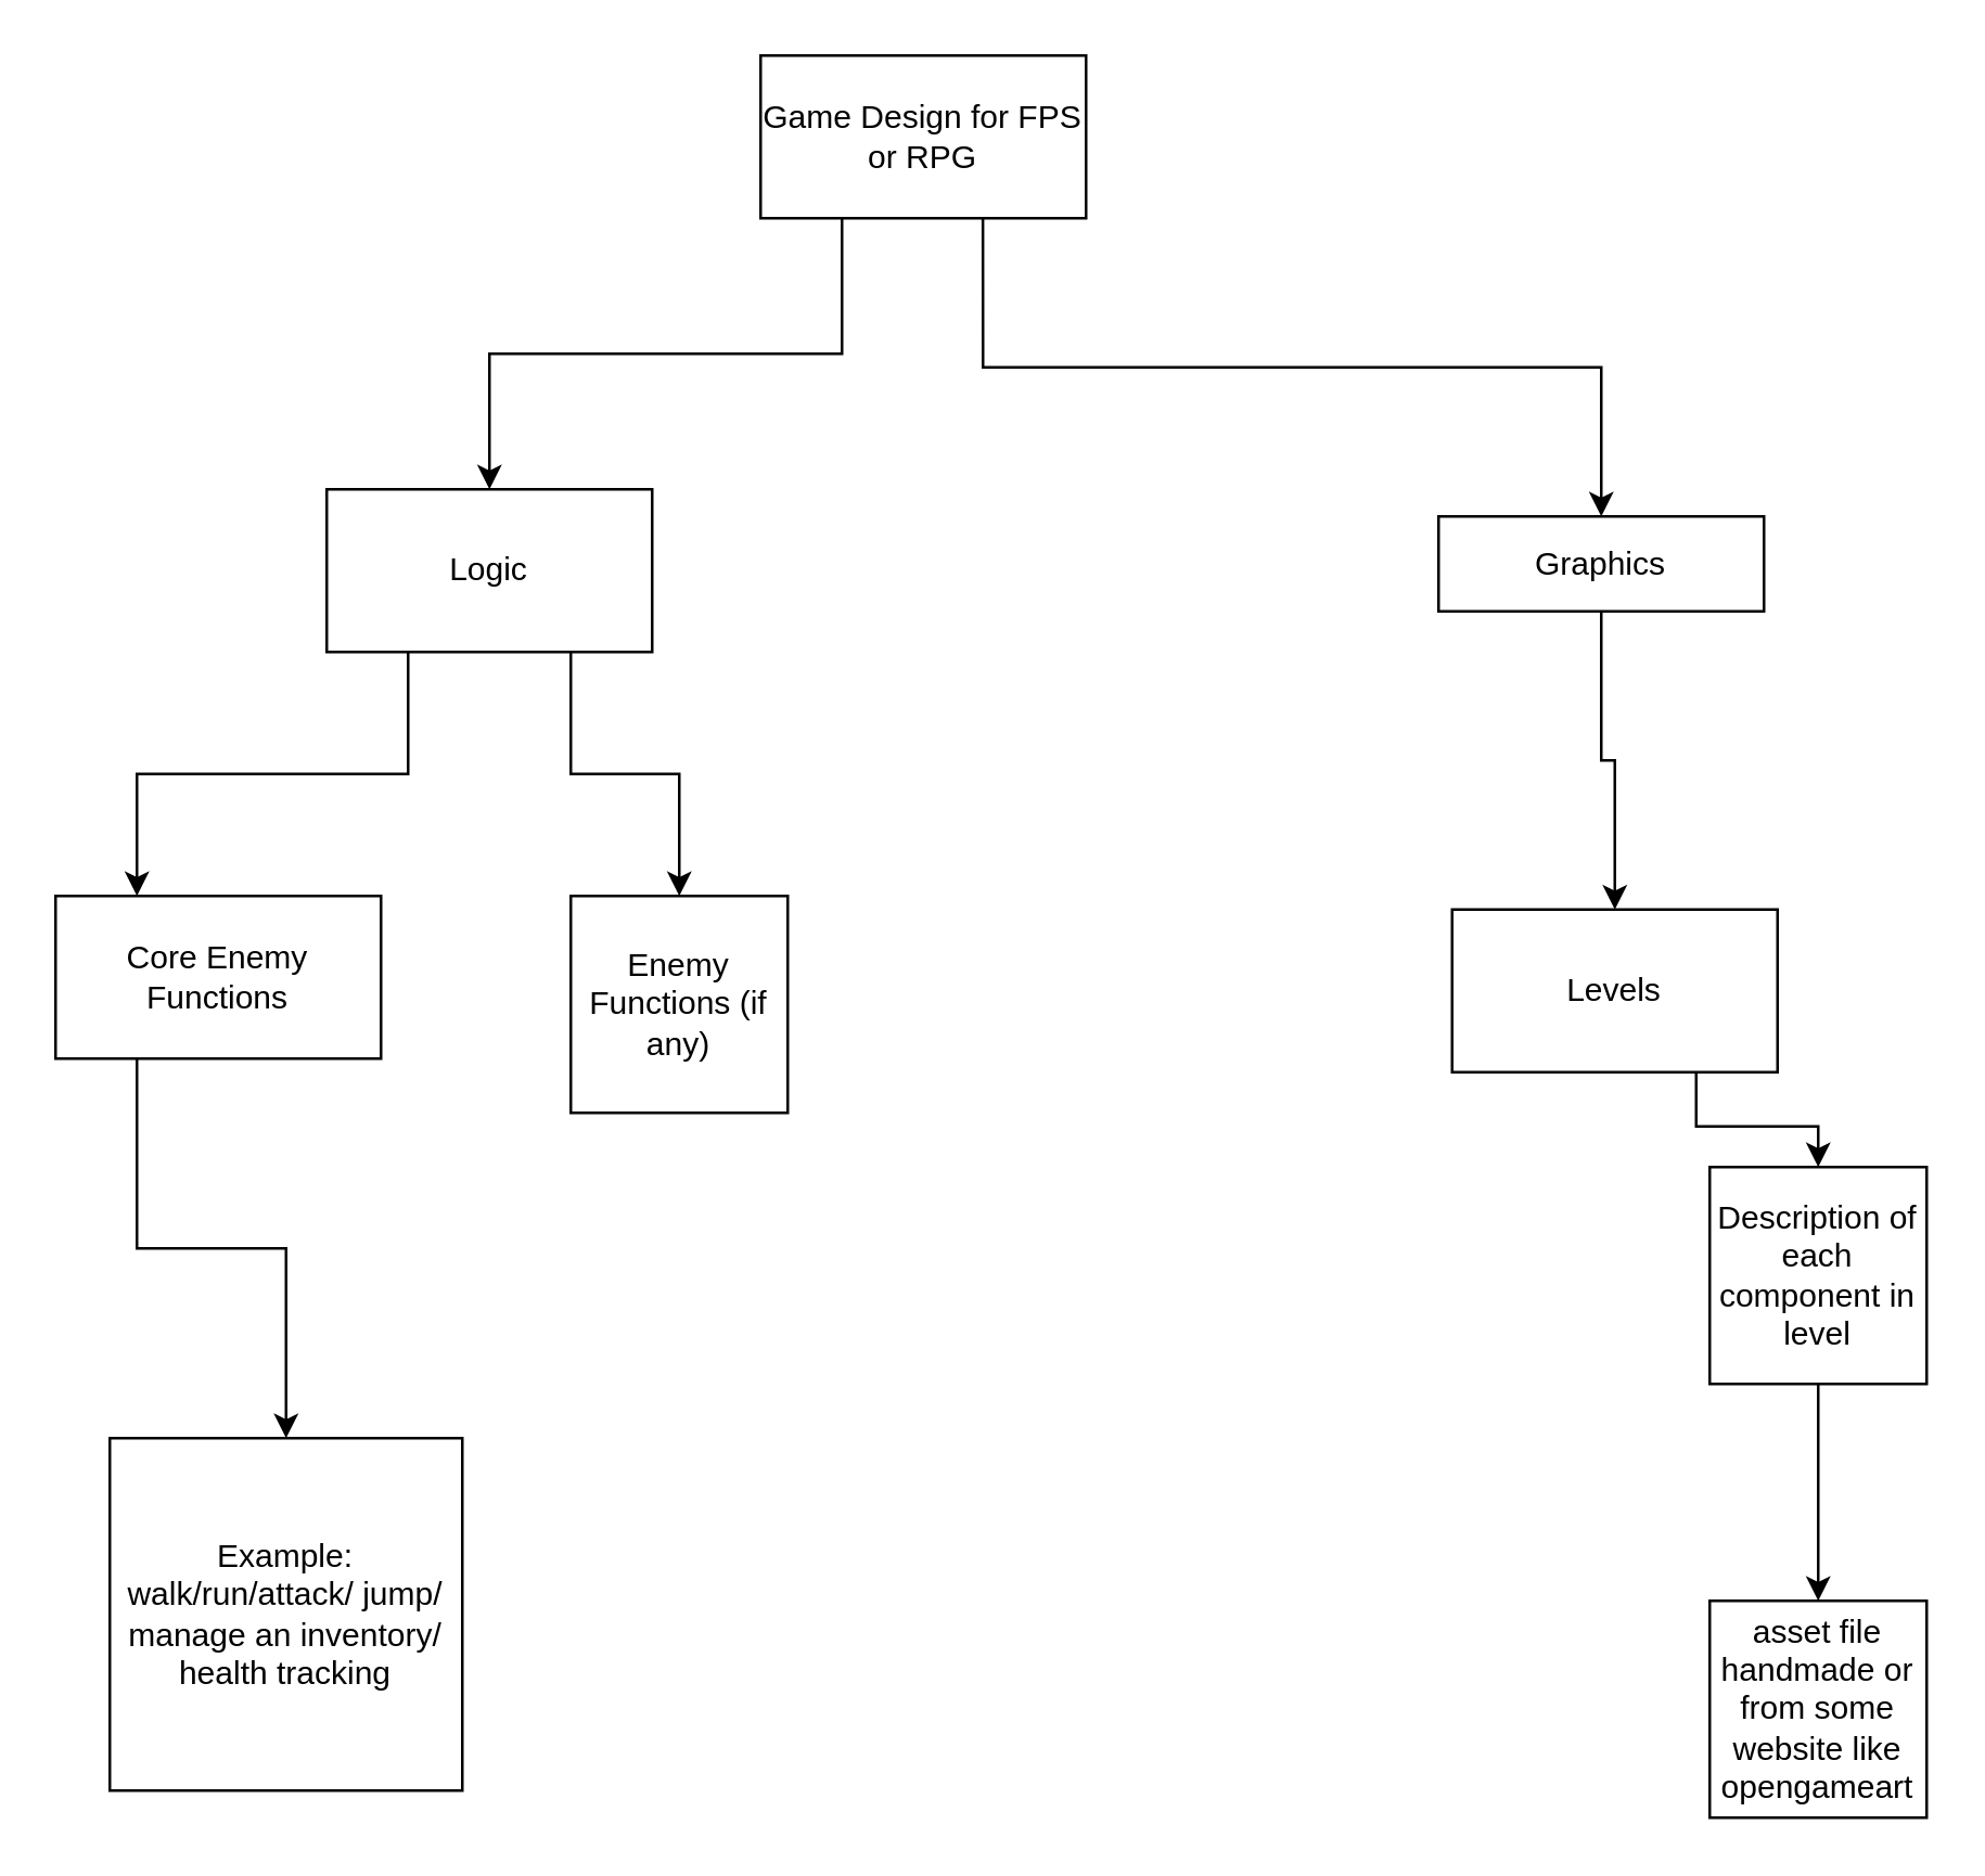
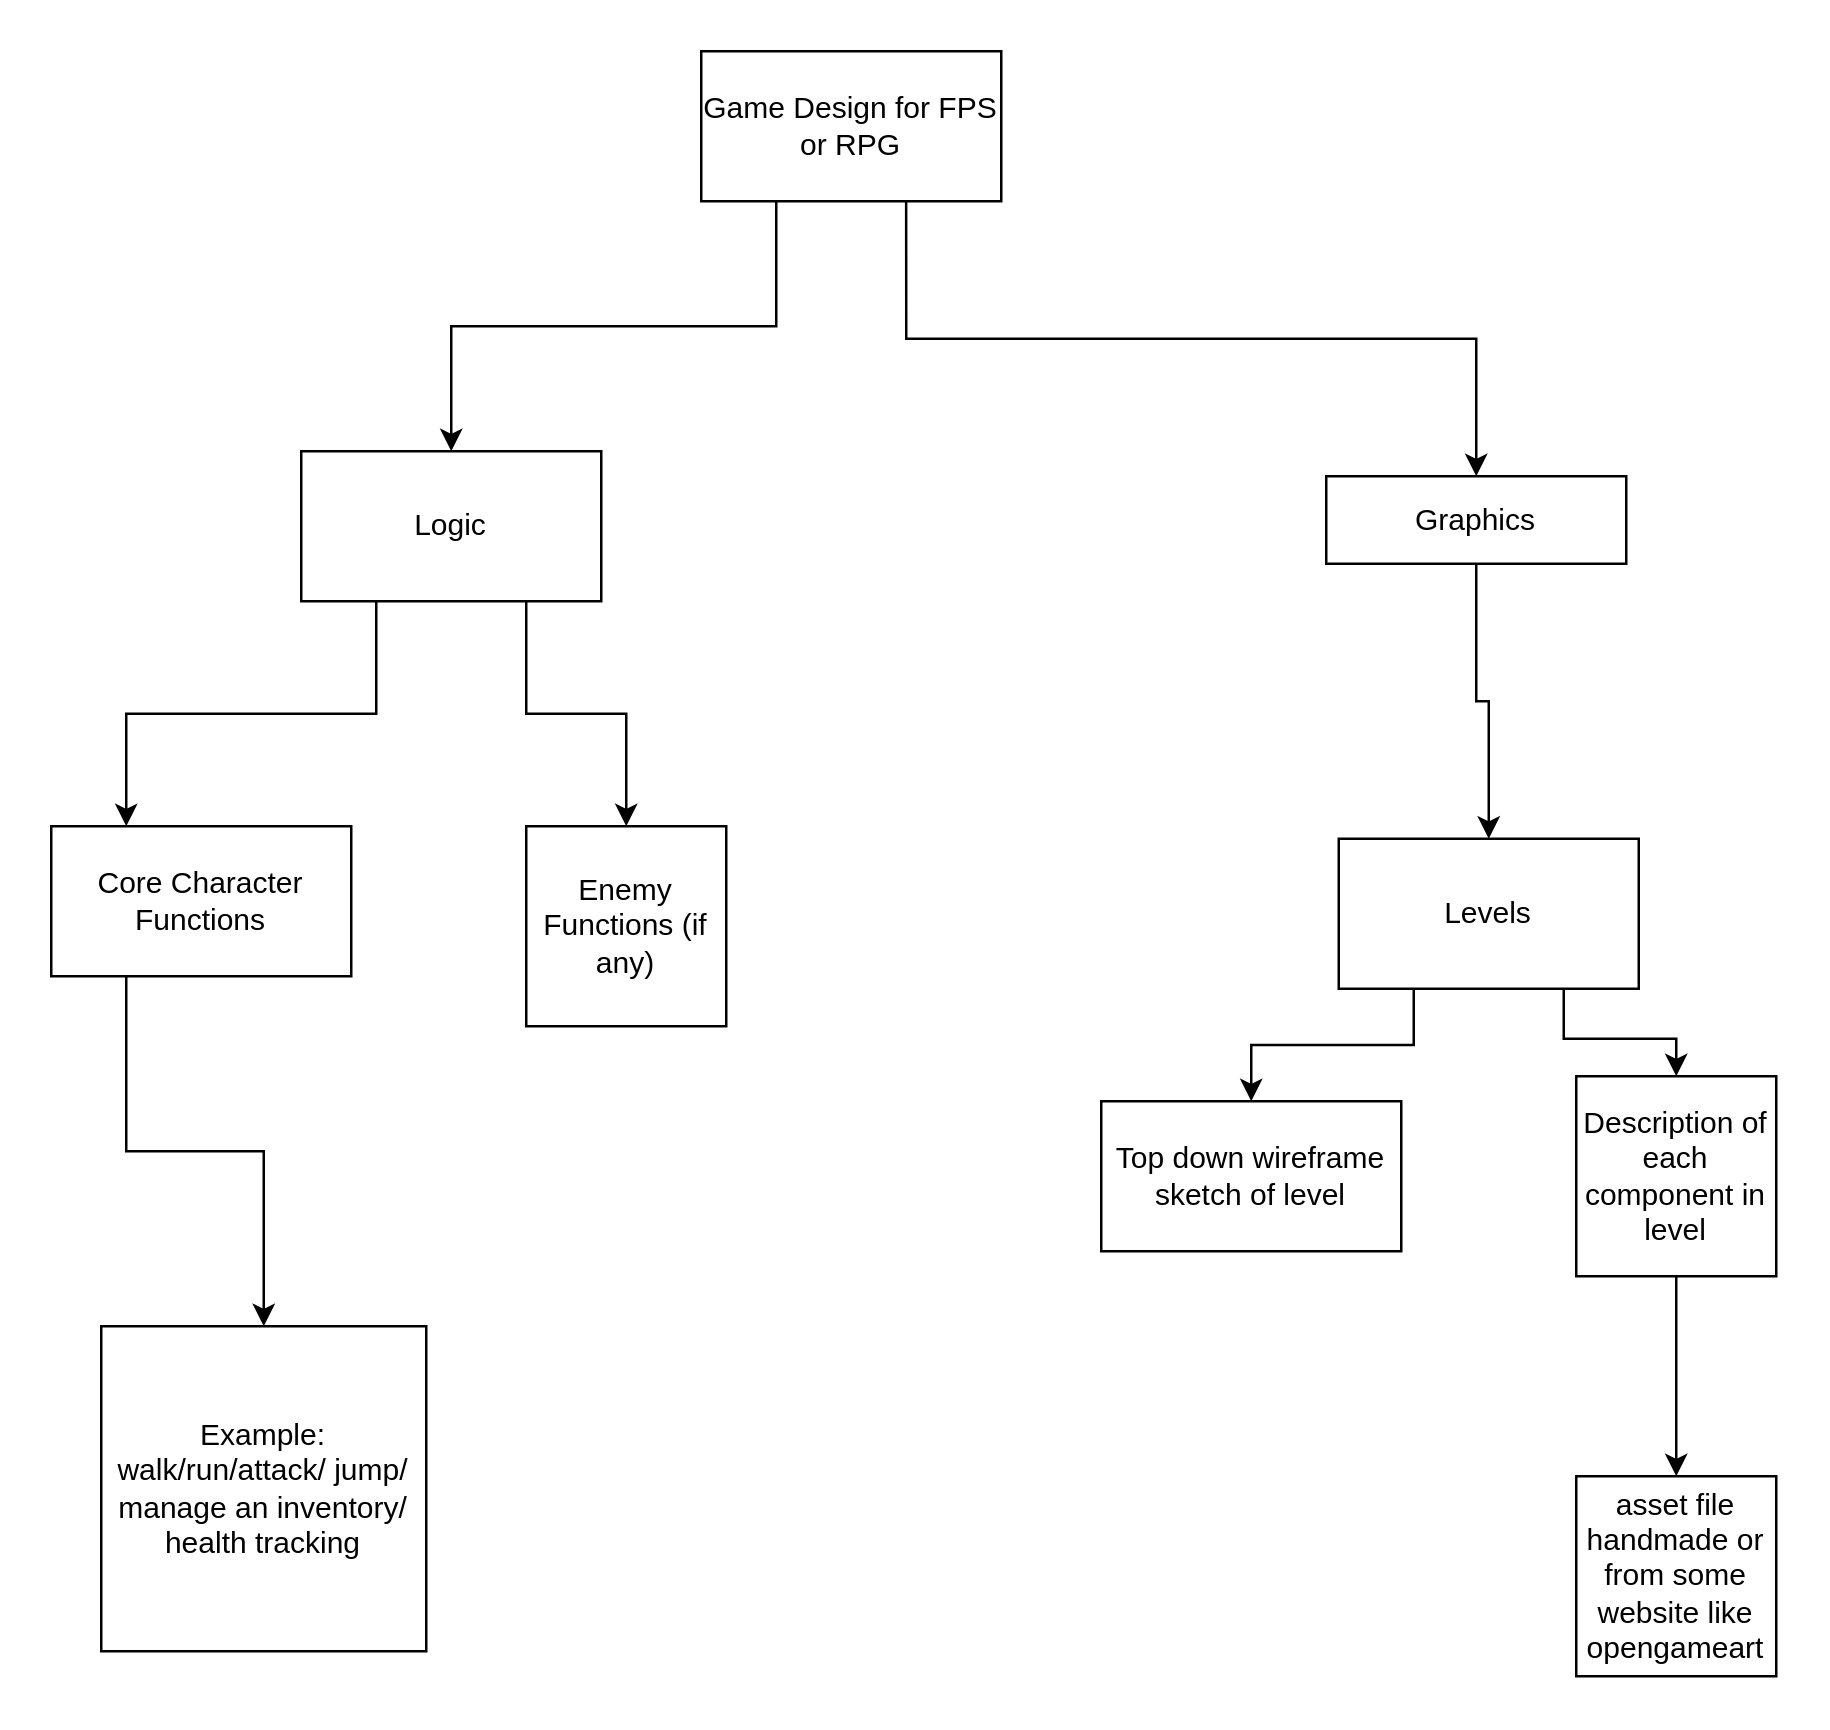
- <mxCell id="11" value="Core Enemy Functions" style="rounded=0;whiteSpace=wrap;html=1;" vertex="1" parent="1"><mxGeometry x="20" y="330" width="120" height="60" as="geometry" /></mxCell>
+ <mxCell id="11" value="Core Character Functions" style="rounded=0;whiteSpace=wrap;html=1;" vertex="1" parent="1"><mxGeometry x="20" y="330" width="120" height="60" as="geometry" /></mxCell>
+ <mxCell id="12" style="edgeStyle=orthogonalEdgeStyle;rounded=0;orthogonalLoop=1;jettySize=auto;html=1;exitX=0.25;exitY=1;exitDx=0;exitDy=0;entryX=0.5;entryY=0;entryDx=0;entryDy=0;" edge="1" parent="1" source="14" target="15"><mxGeometry relative="1" as="geometry" /></mxCell>
+ <mxCell id="15" value="Top down wireframe sketch of level" style="rounded=0;whiteSpace=wrap;html=1;" vertex="1" parent="1"><mxGeometry x="440" y="440" width="120" height="60" as="geometry" /></mxCell>
